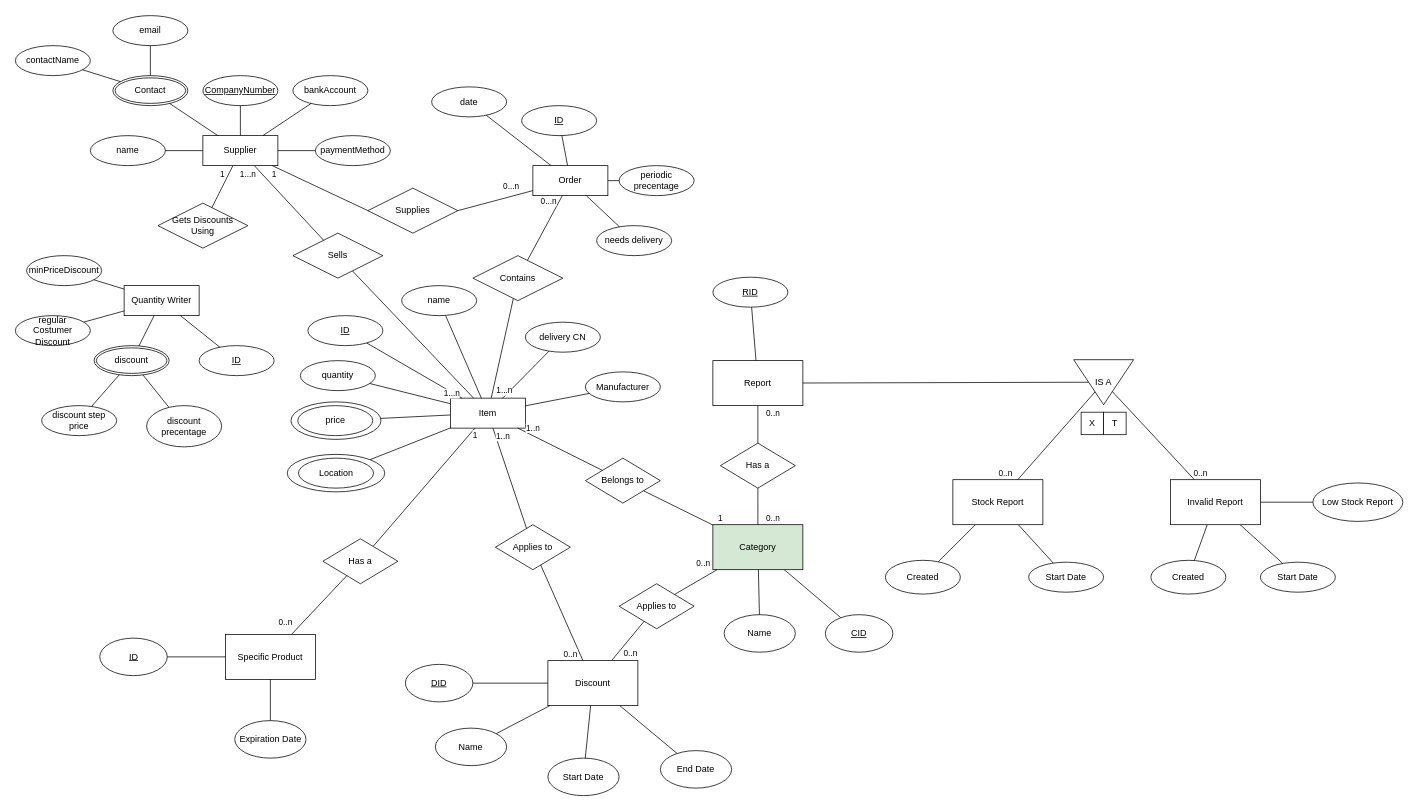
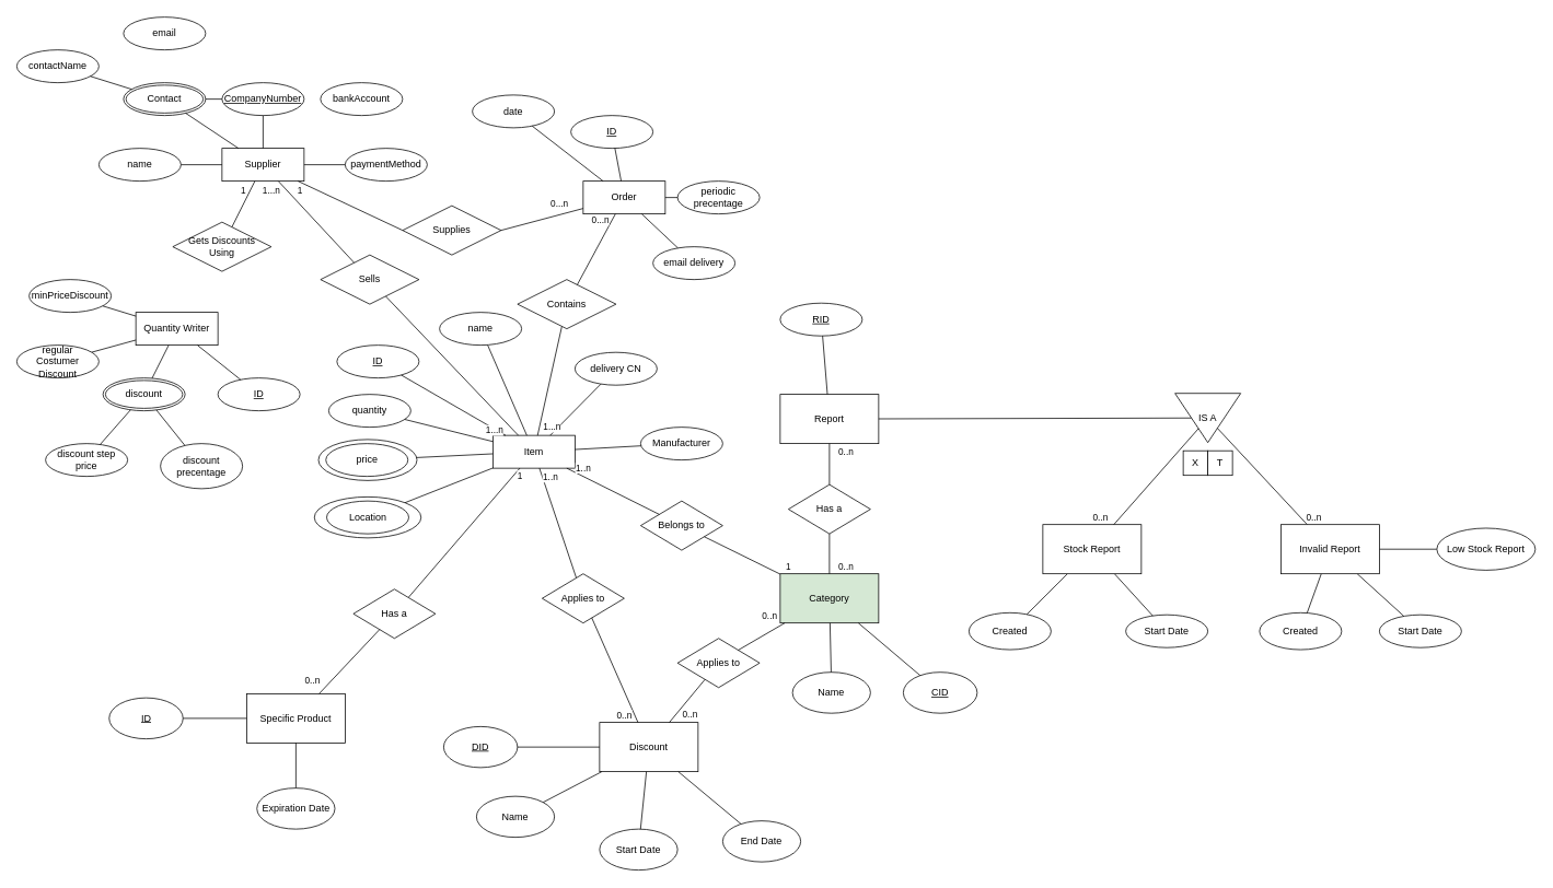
- <mxCell id="22" value="" style="endArrow=none;html=1;rounded=0;" parent="1" source="7" target="20" edge="1"><mxGeometry relative="1" as="geometry"><mxPoint x="310" y="200" as="sourcePoint" /><mxPoint x="470" y="200" as="targetPoint" /></mxGeometry></mxCell>
+ <mxCell id="22" value="" style="endArrow=none;html=1;rounded=0;" parent="1" source="7" target="5" edge="1"><mxGeometry relative="1" as="geometry"><mxPoint x="310" y="200" as="sourcePoint" /><mxPoint x="470" y="200" as="targetPoint" /></mxGeometry></mxCell>
- <mxCell id="10" value="" style="endArrow=none;html=1;rounded=0;" parent="1" source="4" target="9" edge="1"><mxGeometry relative="1" as="geometry"><mxPoint x="320" y="210" as="sourcePoint" /><mxPoint x="480" y="210" as="targetPoint" /></mxGeometry></mxCell>
- <mxCell id="41" value="needs delivery" style="ellipse;whiteSpace=wrap;html=1;align=center;" parent="1" vertex="1"><mxGeometry x="795" y="300" width="100" height="40" as="geometry" /></mxCell>
+ <mxCell id="41" value="email delivery" style="ellipse;whiteSpace=wrap;html=1;align=center;" parent="1" vertex="1"><mxGeometry x="795" y="300" width="100" height="40" as="geometry" /></mxCell>
- <mxCell id="97" value="Manufacturer" style="ellipse;whiteSpace=wrap;html=1;align=center;" parent="1" vertex="1"><mxGeometry x="780" y="495" width="100" height="40" as="geometry" /></mxCell>
+ <mxCell id="97" value="Manufacturer" style="ellipse;whiteSpace=wrap;html=1;align=center;" parent="1" vertex="1"><mxGeometry x="780" y="520" width="100" height="40" as="geometry" /></mxCell>
